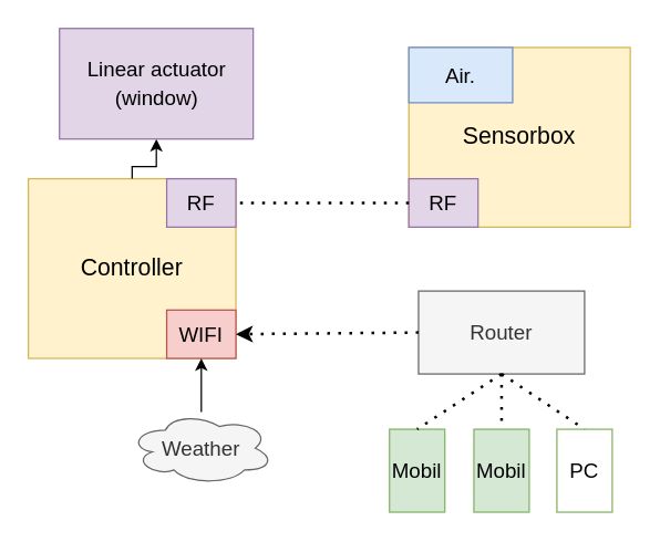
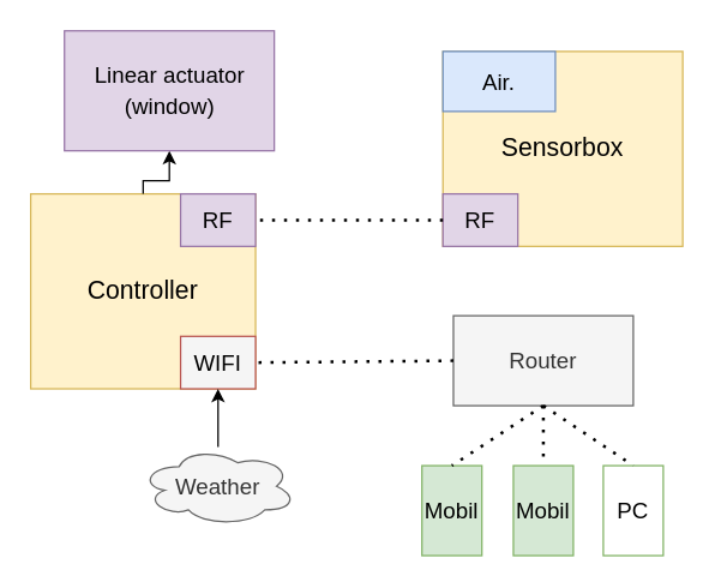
- <mxCell id="5" value="WIFI" style="rounded=0;whiteSpace=wrap;html=1;fontSize=15;fillColor=#f8cecc;strokeColor=#b85450;" vertex="1" parent="1"><mxGeometry x="120" y="223.75" width="50" height="35" as="geometry" /></mxCell>
+ <mxCell id="5" value="WIFI" style="rounded=0;whiteSpace=wrap;html=1;fontSize=15;fillColor=#f5f5f5;strokeColor=#b85450;" vertex="1" parent="1"><mxGeometry x="120" y="223.75" width="50" height="35" as="geometry" /></mxCell>
- <mxCell id="13" value="" style="endArrow=classic;dashed=1;html=1;dashPattern=1 3;strokeWidth=2;rounded=0;fontSize=12;entryX=1;entryY=0.5;entryDx=0;entryDy=0;exitX=0;exitY=0.5;exitDx=0;exitDy=0;" edge="1" parent="1" source="11" target="5"><mxGeometry width="50" height="50" relative="1" as="geometry"><mxPoint x="-40" y="320" as="sourcePoint" /><mxPoint x="10" y="270" as="targetPoint" /></mxGeometry></mxCell>
+ <mxCell id="13" value="" style="endArrow=none;dashed=1;html=1;dashPattern=1 3;strokeWidth=2;rounded=0;fontSize=12;entryX=1;entryY=0.5;entryDx=0;entryDy=0;exitX=0;exitY=0.5;exitDx=0;exitDy=0;" edge="1" parent="1" source="11" target="5"><mxGeometry width="50" height="50" relative="1" as="geometry"><mxPoint x="-40" y="320" as="sourcePoint" /><mxPoint x="10" y="270" as="targetPoint" /></mxGeometry></mxCell>
